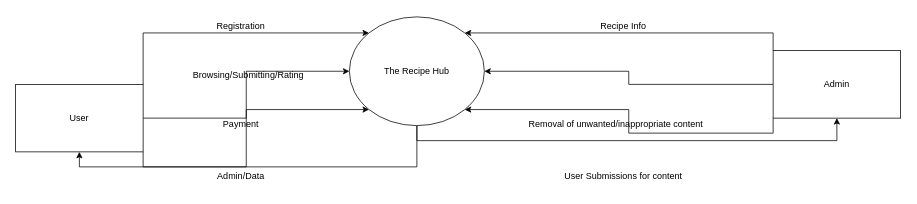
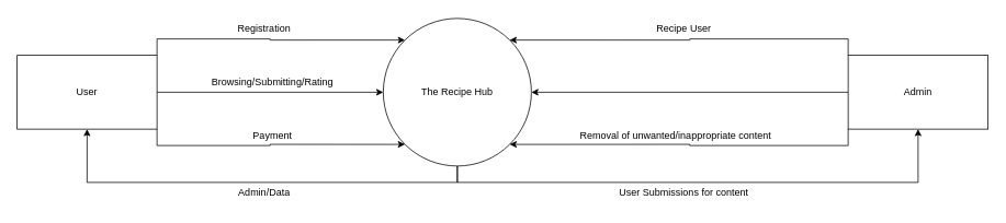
- <mxCell id="17" value="Recipe Info" style="text;html=1;align=center;verticalAlign=middle;resizable=0;points=[];autosize=1;strokeColor=none;fillColor=none;" vertex="1" parent="1"><mxGeometry x="790" y="20" width="80" height="30" as="geometry" /></mxCell>
+ <mxCell id="17" value="Recipe User" style="text;html=1;align=center;verticalAlign=middle;resizable=0;points=[];autosize=1;strokeColor=none;fillColor=none;" vertex="1" parent="1"><mxGeometry x="790" y="20" width="80" height="30" as="geometry" /></mxCell>
- <mxCell id="8" value="The Recipe Hub" style="ellipse;whiteSpace=wrap;html=1;aspect=fixed;" vertex="1" parent="1"><mxGeometry x="465" y="22" width="180" height="145" as="geometry" /></mxCell>
+ <mxCell id="8" value="The Recipe Hub" style="ellipse;whiteSpace=wrap;html=1;aspect=fixed;" vertex="1" parent="1"><mxGeometry x="465" y="22" width="180" height="180" as="geometry" /></mxCell>
- <mxCell id="5" value="User" style="rounded=0;whiteSpace=wrap;html=1;" vertex="1" parent="1"><mxGeometry x="20" y="112" width="170" height="90" as="geometry" /></mxCell>
+ <mxCell id="5" value="User" style="rounded=0;whiteSpace=wrap;html=1;" vertex="1" parent="1"><mxGeometry x="20" y="67" width="170" height="90" as="geometry" /></mxCell>
- <mxCell id="14" value="Payment" style="text;html=1;align=center;verticalAlign=middle;resizable=0;points=[];autosize=1;strokeColor=none;fillColor=none;" vertex="1" parent="1"><mxGeometry x="285" y="150" width="70" height="30" as="geometry" /></mxCell>
+ <mxCell id="14" value="Payment" style="text;html=1;align=center;verticalAlign=middle;resizable=0;points=[];autosize=1;strokeColor=none;fillColor=none;" vertex="1" parent="1"><mxGeometry x="295" y="150" width="70" height="30" as="geometry" /></mxCell>
